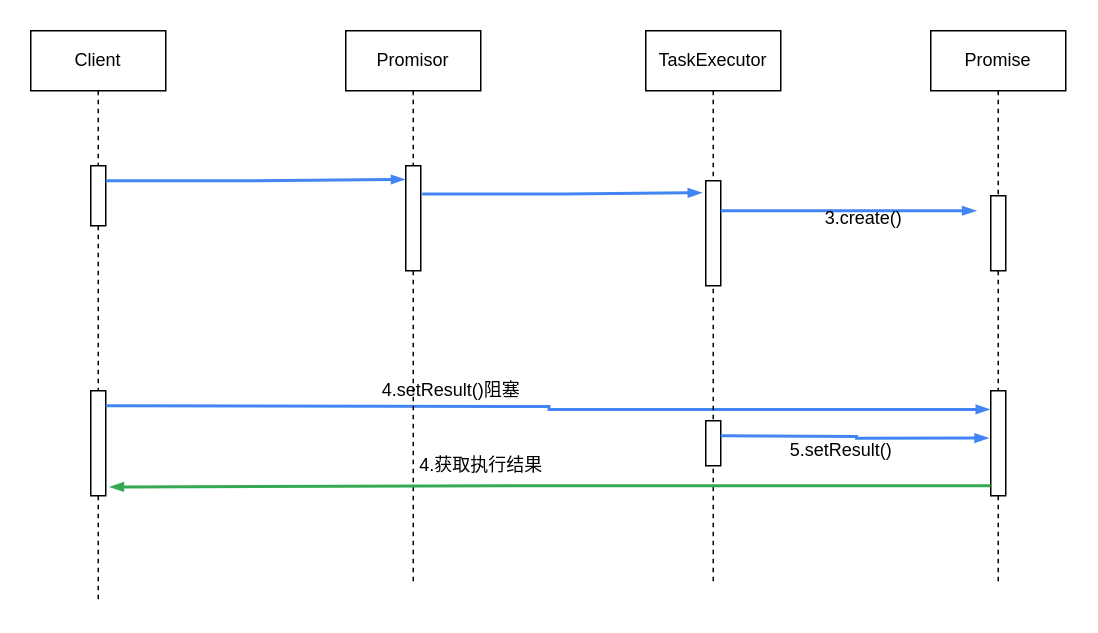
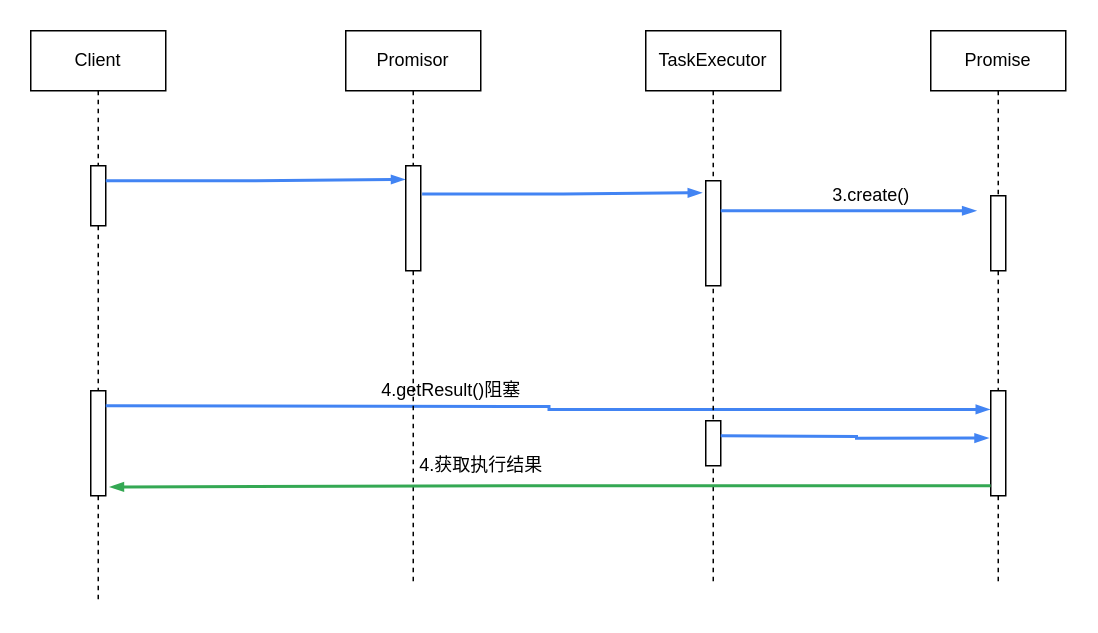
- <mxCell id="18" value="3.create()" style="text;html=1;align=center;verticalAlign=middle;resizable=0;points=[];autosize=1;strokeColor=none;fillColor=none;" vertex="1" parent="1"><mxGeometry x="540" y="135" width="70" height="20" as="geometry" /></mxCell>
+ <mxCell id="18" value="3.create()" style="text;html=1;align=center;verticalAlign=middle;resizable=0;points=[];autosize=1;strokeColor=none;fillColor=none;" vertex="1" parent="1"><mxGeometry x="545" y="120" width="70" height="20" as="geometry" /></mxCell>
- <mxCell id="19" value="4.setResult()阻塞" style="text;html=1;align=center;verticalAlign=middle;resizable=0;points=[];autosize=1;strokeColor=none;fillColor=none;" vertex="1" parent="1"><mxGeometry x="245" y="250" width="110" height="20" as="geometry" /></mxCell>
+ <mxCell id="19" value="4.getResult()阻塞" style="text;html=1;align=center;verticalAlign=middle;resizable=0;points=[];autosize=1;strokeColor=none;fillColor=none;" vertex="1" parent="1"><mxGeometry x="245" y="250" width="110" height="20" as="geometry" /></mxCell>
- <mxCell id="20" value="5.setResult()" style="text;html=1;align=center;verticalAlign=middle;resizable=0;points=[];autosize=1;strokeColor=none;fillColor=none;" vertex="1" parent="1"><mxGeometry x="520" y="290" width="80" height="20" as="geometry" /></mxCell>
